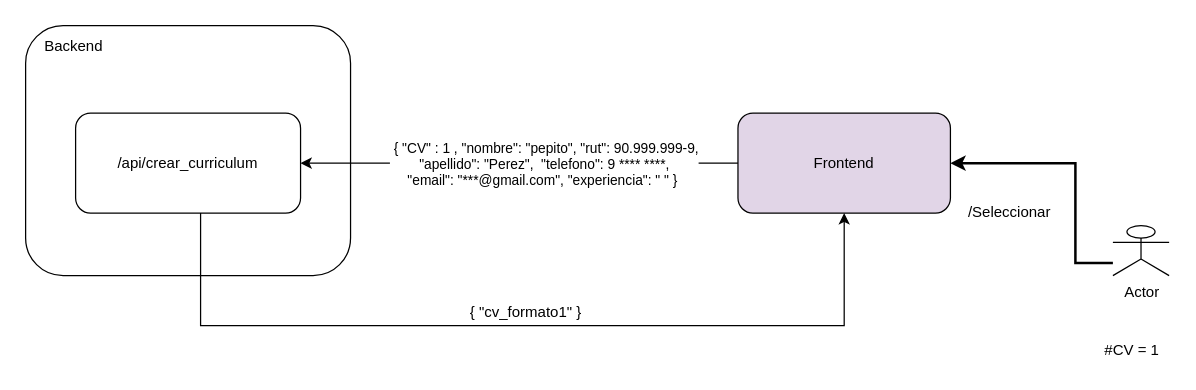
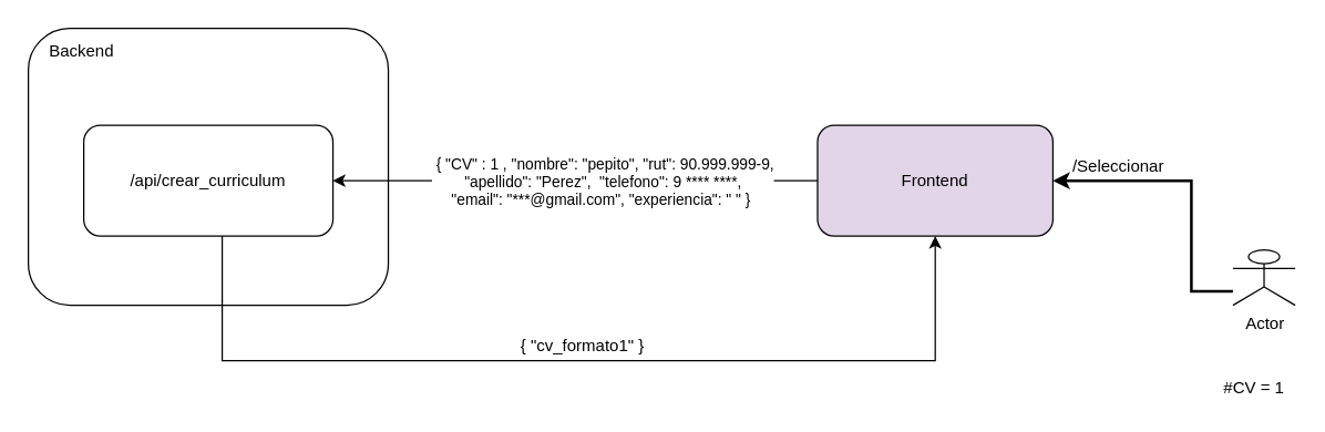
- <mxCell id="11" value="/Seleccionar" style="text;html=1;align=center;verticalAlign=middle;resizable=0;points=[];autosize=1;" vertex="1" parent="1"><mxGeometry x="767" y="160" width="80" height="20" as="geometry" /></mxCell>
+ <mxCell id="11" value="/Seleccionar" style="text;html=1;align=center;verticalAlign=middle;resizable=0;points=[];autosize=1;" vertex="1" parent="1"><mxGeometry x="767" y="110" width="80" height="20" as="geometry" /></mxCell>
